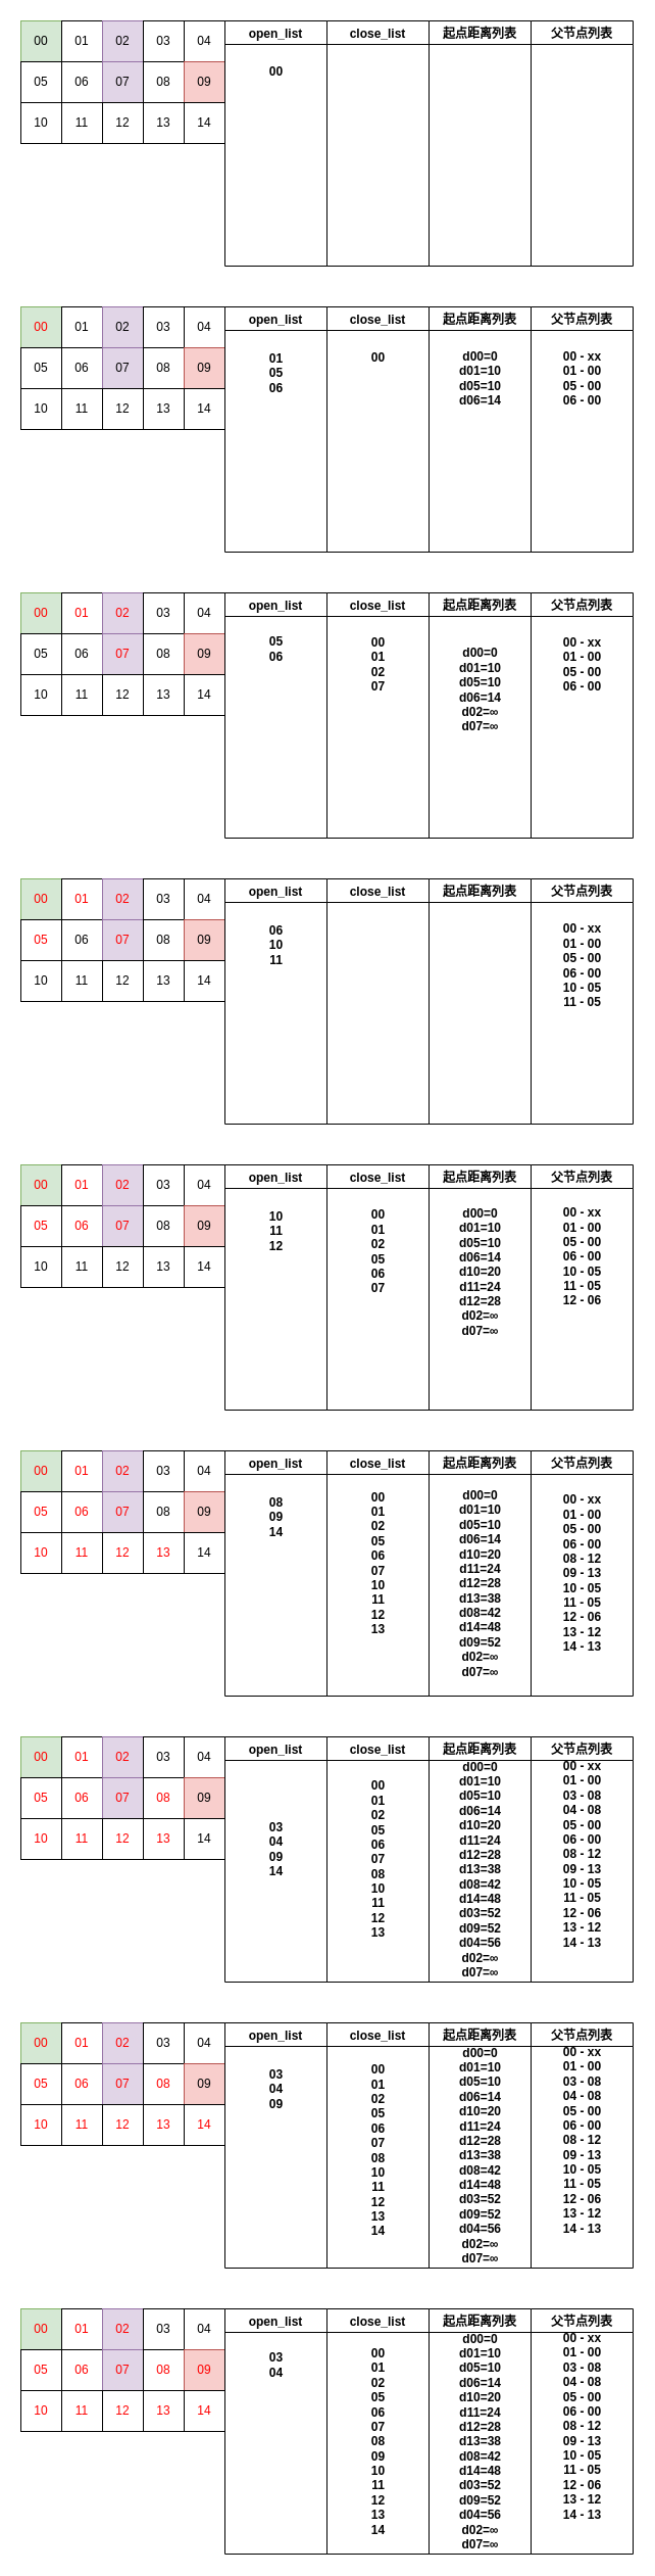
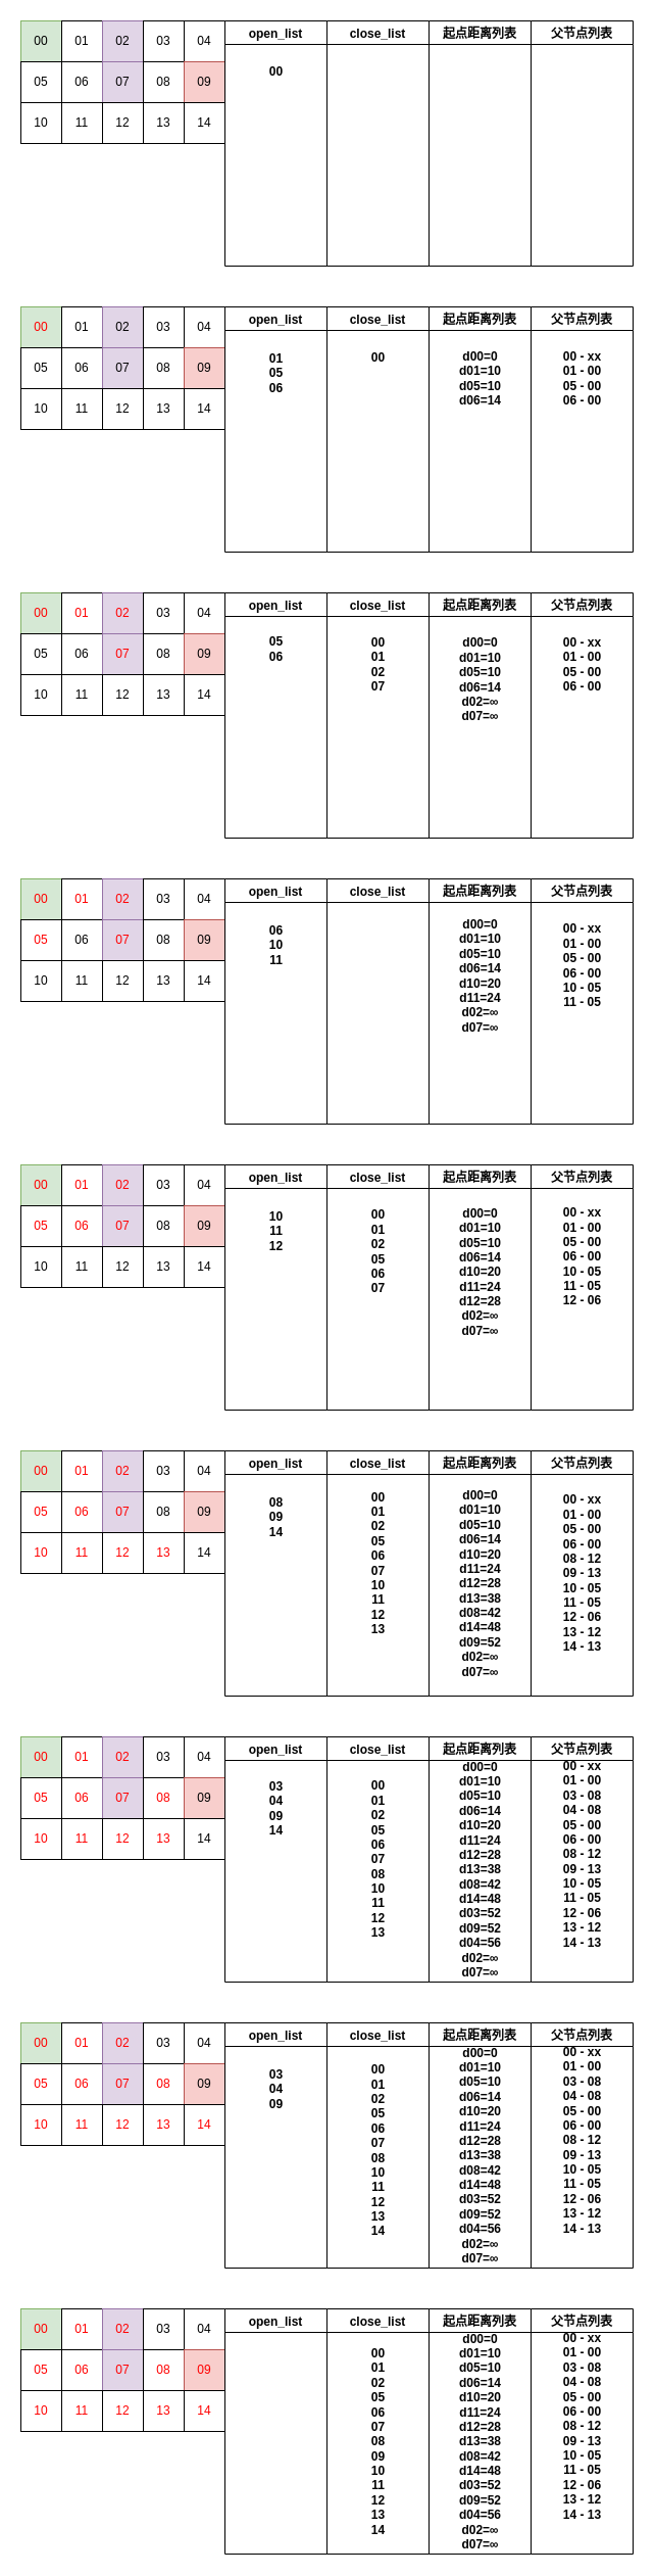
- <mxCell id="63" value="&lt;b&gt;d00=0&lt;br&gt;d01=10&lt;br&gt;d05=10&lt;br&gt;d06=14&lt;br&gt;d02=∞&lt;br&gt;d07=∞&lt;br&gt;&lt;/b&gt;" style="text;html=1;align=center;verticalAlign=middle;resizable=0;points=[];autosize=1;strokeColor=none;fillColor=none;" vertex="1" parent="62"><mxGeometry x="20" y="50" width="60" height="90" as="geometry" /></mxCell>
+ <mxCell id="63" value="&lt;b&gt;d00=0&lt;br&gt;d01=10&lt;br&gt;d05=10&lt;br&gt;d06=14&lt;br&gt;d02=∞&lt;br&gt;d07=∞&lt;br&gt;&lt;/b&gt;" style="text;html=1;align=center;verticalAlign=middle;resizable=0;points=[];autosize=1;strokeColor=none;fillColor=none;" vertex="1" parent="62"><mxGeometry x="20" y="40" width="60" height="90" as="geometry" /></mxCell>
+ <mxCell id="86" value="&lt;b&gt;d00=0&lt;br&gt;d01=10&lt;br&gt;d05=10&lt;br&gt;d06=14&lt;br&gt;d10=20&lt;br&gt;d11=24&lt;br&gt;d02=∞&lt;br&gt;d07=∞&lt;br&gt;&lt;/b&gt;" style="text;html=1;align=center;verticalAlign=middle;resizable=0;points=[];autosize=1;strokeColor=none;fillColor=none;" vertex="1" parent="85"><mxGeometry x="20" y="40" width="60" height="110" as="geometry" /></mxCell>
- <mxCell id="152" value="03&lt;br&gt;04&lt;br&gt;09&lt;br&gt;14" style="text;html=1;align=center;verticalAlign=middle;resizable=0;points=[];autosize=1;strokeColor=none;fillColor=none;fontStyle=1" vertex="1" parent="151"><mxGeometry x="35" y="80" width="30" height="60" as="geometry" /></mxCell>
+ <mxCell id="152" value="03&lt;br&gt;04&lt;br&gt;09&lt;br&gt;14" style="text;html=1;align=center;verticalAlign=middle;resizable=0;points=[];autosize=1;strokeColor=none;fillColor=none;fontStyle=1" vertex="1" parent="151"><mxGeometry x="35" y="40" width="30" height="60" as="geometry" /></mxCell>
- <mxCell id="198" value="03&lt;br&gt;04" style="text;html=1;align=center;verticalAlign=middle;resizable=0;points=[];autosize=1;strokeColor=none;fillColor=none;fontStyle=1" vertex="1" parent="197"><mxGeometry x="35" y="40" width="30" height="30" as="geometry" /></mxCell>
